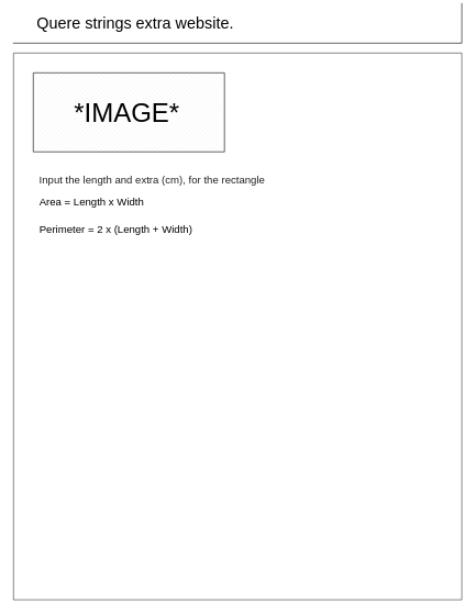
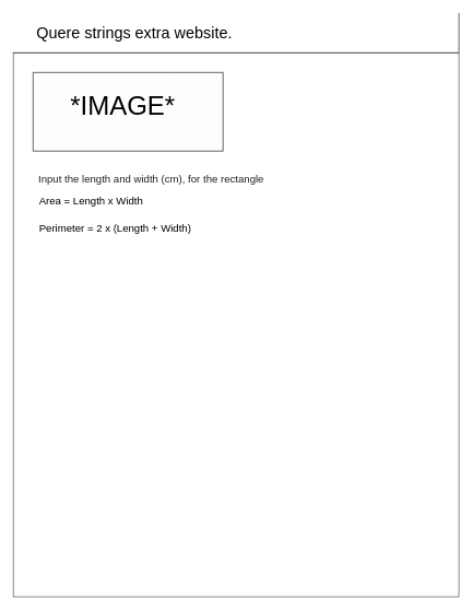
- <mxCell id="3" value="&lt;p style=&quot;line-height: 1.2&quot;&gt;&lt;span style=&quot;font-size: 24px&quot;&gt;&amp;nbsp; &amp;nbsp; &amp;nbsp;Quere strings extra website.&lt;/span&gt;&lt;/p&gt;" style="shape=partialRectangle;whiteSpace=wrap;html=1;top=0;left=0;fillColor=#FFFFFF;align=left;fontColor=#000000;strokeColor=#000000;" parent="1" vertex="1"><mxGeometry x="20" y="5" width="680" height="60" as="geometry" /></mxCell>
+ <mxCell id="3" value="&lt;p style=&quot;line-height: 1.2&quot;&gt;&lt;span style=&quot;font-size: 24px&quot;&gt;&amp;nbsp; &amp;nbsp; &amp;nbsp;Quere strings extra website.&lt;/span&gt;&lt;/p&gt;" style="shape=partialRectangle;whiteSpace=wrap;html=1;top=0;left=0;fillColor=#FFFFFF;align=left;fontColor=#000000;strokeColor=#000000;" parent="1" vertex="1"><mxGeometry x="20" y="20" width="680" height="60" as="geometry" /></mxCell>
- <mxCell id="5" value="&lt;font face=&quot;helvetica, arial, sans-serif&quot; color=&quot;#000000&quot; style=&quot;font-size: 40px&quot;&gt;*IMAGE*&lt;/font&gt;" style="text;whiteSpace=wrap;html=1;fontSize=24;strokeWidth=22;" parent="1" vertex="1"><mxGeometry x="110" y="140" width="190" height="90" as="geometry" /></mxCell>
+ <mxCell id="5" value="&lt;font face=&quot;helvetica, arial, sans-serif&quot; color=&quot;#000000&quot; style=&quot;font-size: 40px&quot;&gt;*IMAGE*&lt;/font&gt;" style="text;whiteSpace=wrap;html=1;fontSize=24;strokeWidth=22;" parent="1" vertex="1"><mxGeometry x="105" y="130" width="190" height="90" as="geometry" /></mxCell>
- <mxCell id="6" value="&lt;span style=&quot;color: rgba(0 , 0 , 0 , 0.87) ; font-family: &amp;#34;helvetica&amp;#34; , &amp;#34;arial&amp;#34; , sans-serif&quot;&gt;&lt;font style=&quot;font-size: 16px&quot;&gt;Input the length and extra (cm), for the rectangle&lt;/font&gt;&lt;/span&gt;" style="text;html=1;resizable=0;autosize=1;align=center;verticalAlign=middle;points=[];fillColor=none;strokeColor=none;rounded=0;fontSize=35;" parent="1" vertex="1"><mxGeometry x="50" y="240" width="360" height="50" as="geometry" /></mxCell>
+ <mxCell id="6" value="&lt;span style=&quot;color: rgba(0 , 0 , 0 , 0.87) ; font-family: &amp;#34;helvetica&amp;#34; , &amp;#34;arial&amp;#34; , sans-serif&quot;&gt;&lt;font style=&quot;font-size: 16px&quot;&gt;Input the length and width (cm), for the rectangle&lt;/font&gt;&lt;/span&gt;" style="text;html=1;resizable=0;autosize=1;align=center;verticalAlign=middle;points=[];fillColor=none;strokeColor=none;rounded=0;fontSize=35;" parent="1" vertex="1"><mxGeometry x="50" y="240" width="360" height="50" as="geometry" /></mxCell>
